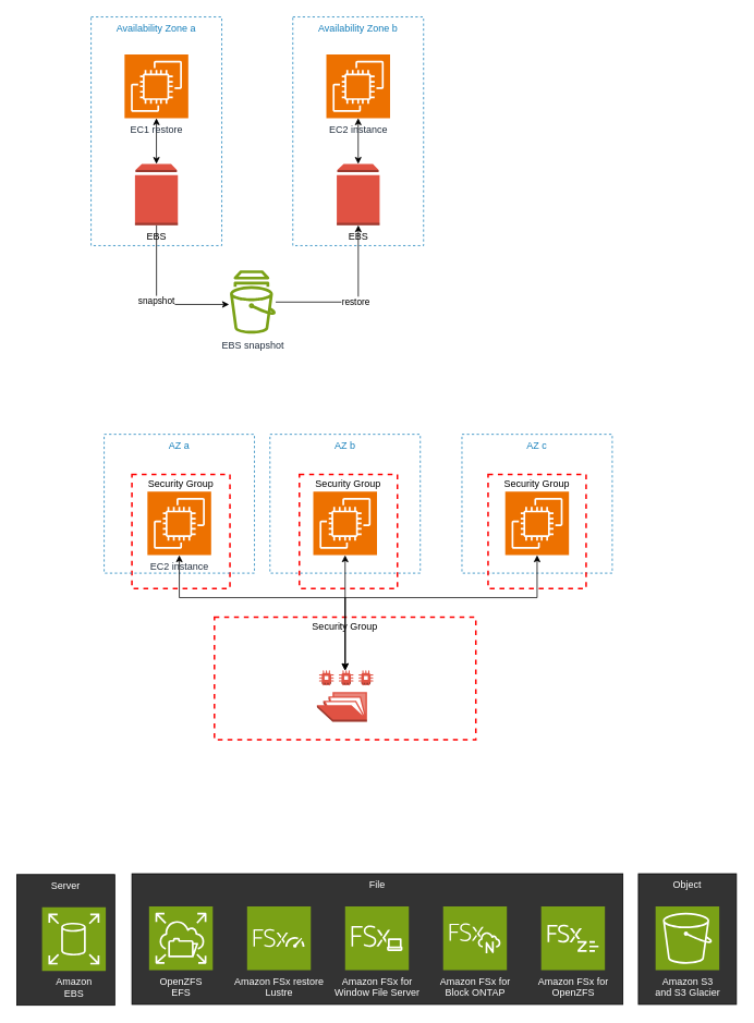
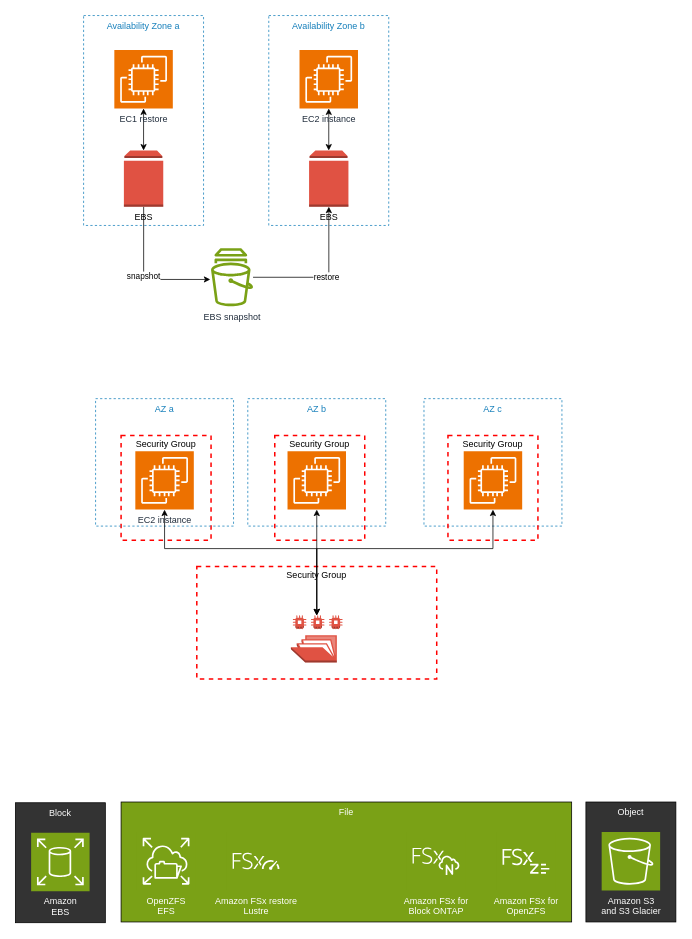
- <mxCell id="3" value="File" style="rounded=0;whiteSpace=wrap;html=1;verticalAlign=top;fillColor=#333333;fontColor=#ffffff;" vertex="1" parent="1"><mxGeometry x="161" y="1069" width="601" height="160" as="geometry" /></mxCell>
+ <mxCell id="3" value="File" style="rounded=0;whiteSpace=wrap;html=1;verticalAlign=top;fillColor=#7aa116;fontColor=#ffffff;" vertex="1" parent="1"><mxGeometry x="161" y="1069" width="601" height="160" as="geometry" /></mxCell>
- <mxCell id="4" value="Server" style="rounded=0;whiteSpace=wrap;html=1;verticalAlign=top;fillColor=#333333;fontColor=#ffffff;" vertex="1" parent="1"><mxGeometry x="20" y="1070" width="120" height="160" as="geometry" /></mxCell>
+ <mxCell id="4" value="Block" style="rounded=0;whiteSpace=wrap;html=1;verticalAlign=top;fillColor=#333333;fontColor=#ffffff;" vertex="1" parent="1"><mxGeometry x="20" y="1070" width="120" height="160" as="geometry" /></mxCell>
- <mxCell id="31" value="Amazon FSx for&lt;br&gt;Window File Server" style="sketch=0;points=[[0,0,0],[0.25,0,0],[0.5,0,0],[0.75,0,0],[1,0,0],[0,1,0],[0.25,1,0],[0.5,1,0],[0.75,1,0],[1,1,0],[0,0.25,0],[0,0.5,0],[0,0.75,0],[1,0.25,0],[1,0.5,0],[1,0.75,0]];outlineConnect=0;fontColor=#FFFFFF;fillColor=#7AA116;strokeColor=#ffffff;dashed=0;verticalLabelPosition=bottom;verticalAlign=top;align=center;html=1;fontSize=12;fontStyle=0;aspect=fixed;shape=mxgraph.aws4.resourceIcon;resIcon=mxgraph.aws4.fsx_for_windows_file_server;" vertex="1" parent="1"><mxGeometry x="422" y="1109" width="78" height="78" as="geometry" /></mxCell>
- <mxCell id="35" value="Amazon&lt;br&gt;EBS" style="sketch=0;points=[[0,0,0],[0.25,0,0],[0.5,0,0],[0.75,0,0],[1,0,0],[0,1,0],[0.25,1,0],[0.5,1,0],[0.75,1,0],[1,1,0],[0,0.25,0],[0,0.5,0],[0,0.75,0],[1,0.25,0],[1,0.5,0],[1,0.75,0]];outlineConnect=0;fontColor=#ffffff;fillColor=#7AA116;strokeColor=#ffffff;dashed=0;verticalLabelPosition=bottom;verticalAlign=top;align=center;html=1;fontSize=12;fontStyle=0;aspect=fixed;shape=mxgraph.aws4.resourceIcon;resIcon=mxgraph.aws4.elastic_block_store;" vertex="1" parent="1"><mxGeometry x="51" y="1110" width="78" height="78" as="geometry" /></mxCell>
+ <mxCell id="35" value="Amazon&lt;br&gt;EBS" style="sketch=0;points=[[0,0,0],[0.25,0,0],[0.5,0,0],[0.75,0,0],[1,0,0],[0,1,0],[0.25,1,0],[0.5,1,0],[0.75,1,0],[1,1,0],[0,0.25,0],[0,0.5,0],[0,0.75,0],[1,0.25,0],[1,0.5,0],[1,0.75,0]];outlineConnect=0;fontColor=#ffffff;fillColor=#7AA116;strokeColor=#ffffff;dashed=0;verticalLabelPosition=bottom;verticalAlign=top;align=center;html=1;fontSize=12;fontStyle=0;aspect=fixed;shape=mxgraph.aws4.resourceIcon;resIcon=mxgraph.aws4.elastic_block_store;" vertex="1" parent="1"><mxGeometry x="41" y="1110" width="78" height="78" as="geometry" /></mxCell>
